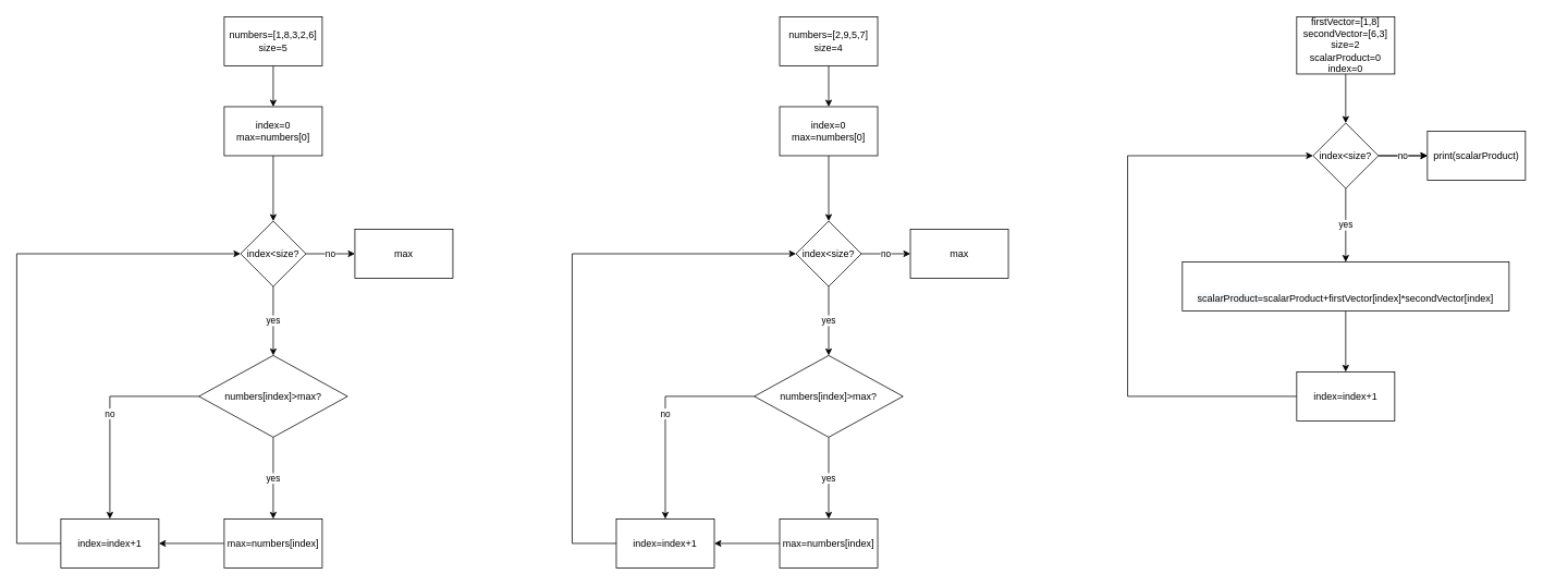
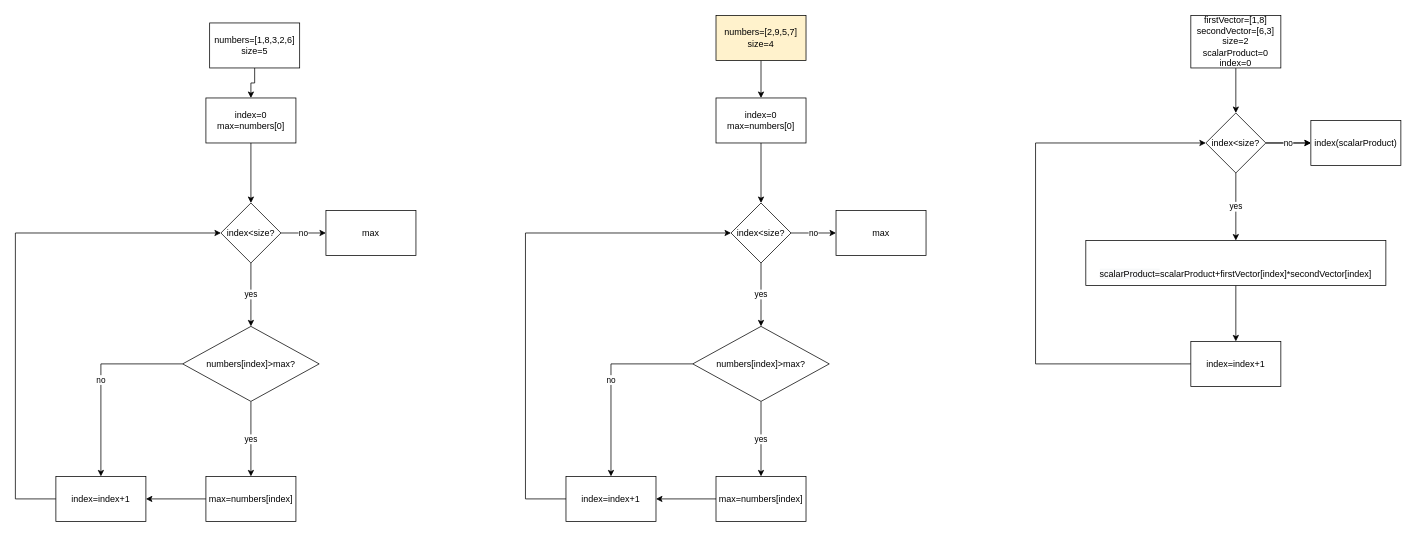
- <mxCell id="3" value="numbers=[1,8,3,2,6]&lt;br&gt;size=5" style="rounded=0;whiteSpace=wrap;html=1;" vertex="1" parent="1"><mxGeometry x="274" y="20" width="120" height="60" as="geometry" /></mxCell>
+ <mxCell id="3" value="numbers=[1,8,3,2,6]&lt;br&gt;size=5" style="rounded=0;whiteSpace=wrap;html=1;" vertex="1" parent="1"><mxGeometry x="279" y="30" width="120" height="60" as="geometry" /></mxCell>
- <mxCell id="18" value="numbers=[2,9,5,7]&lt;br&gt;size=4" style="rounded=0;whiteSpace=wrap;html=1;" vertex="1" parent="1"><mxGeometry x="954" y="20" width="120" height="60" as="geometry" /></mxCell>
+ <mxCell id="18" value="numbers=[2,9,5,7]&lt;br&gt;size=4" style="rounded=0;whiteSpace=wrap;html=1;fillColor=#fff2cc;" vertex="1" parent="1"><mxGeometry x="954" y="20" width="120" height="60" as="geometry" /></mxCell>
- <mxCell id="42" value="print(scalarProduct)" style="whiteSpace=wrap;html=1;rounded=0;" vertex="1" parent="1"><mxGeometry x="1747" y="160" width="120" height="60" as="geometry" /></mxCell>
+ <mxCell id="42" value="index(scalarProduct)" style="whiteSpace=wrap;html=1;rounded=0;" vertex="1" parent="1"><mxGeometry x="1747" y="160" width="120" height="60" as="geometry" /></mxCell>
